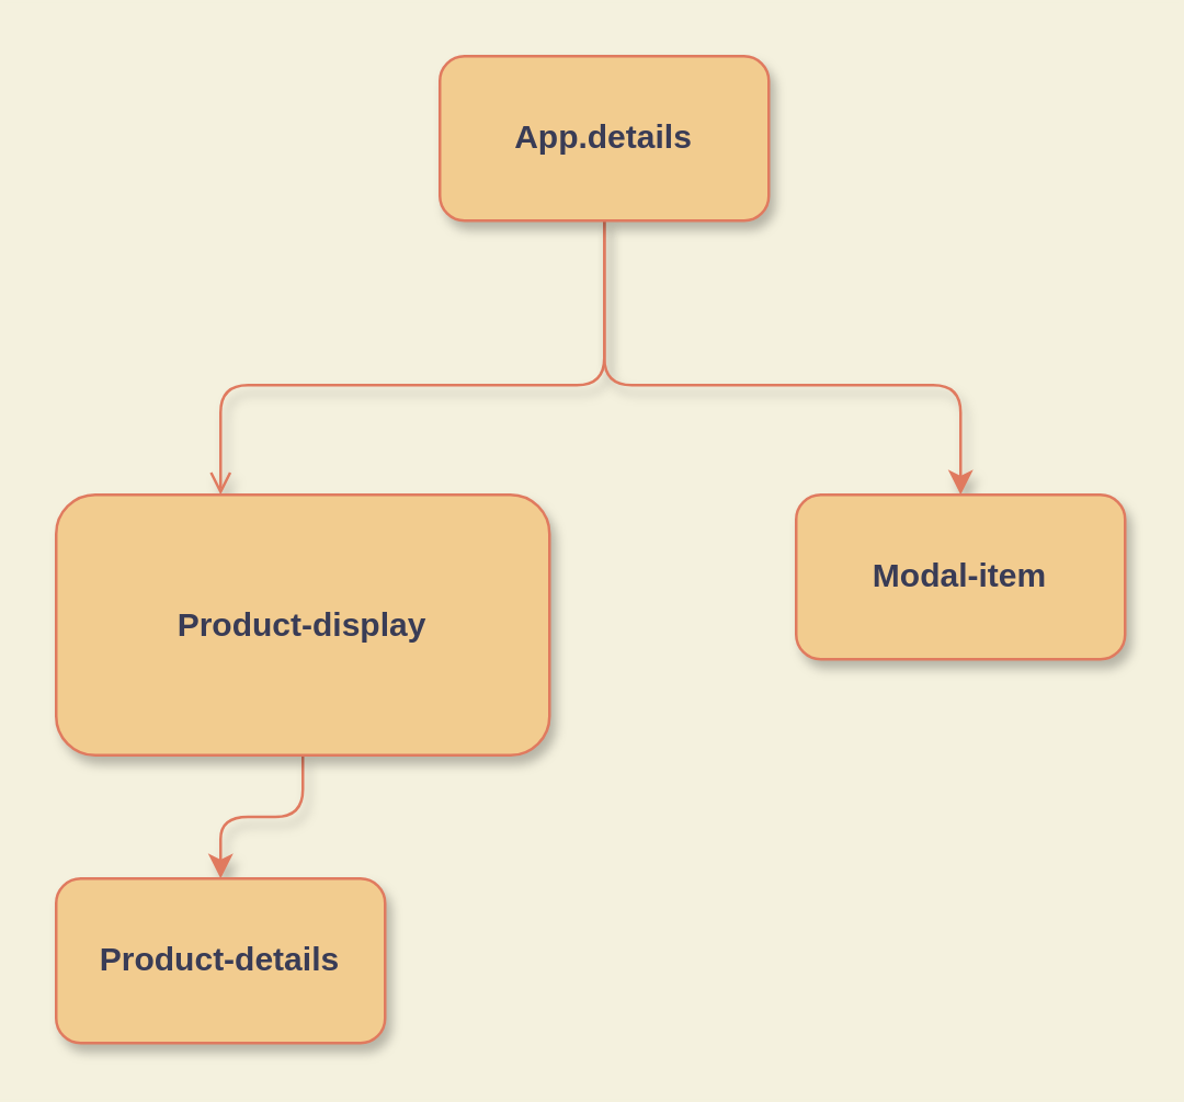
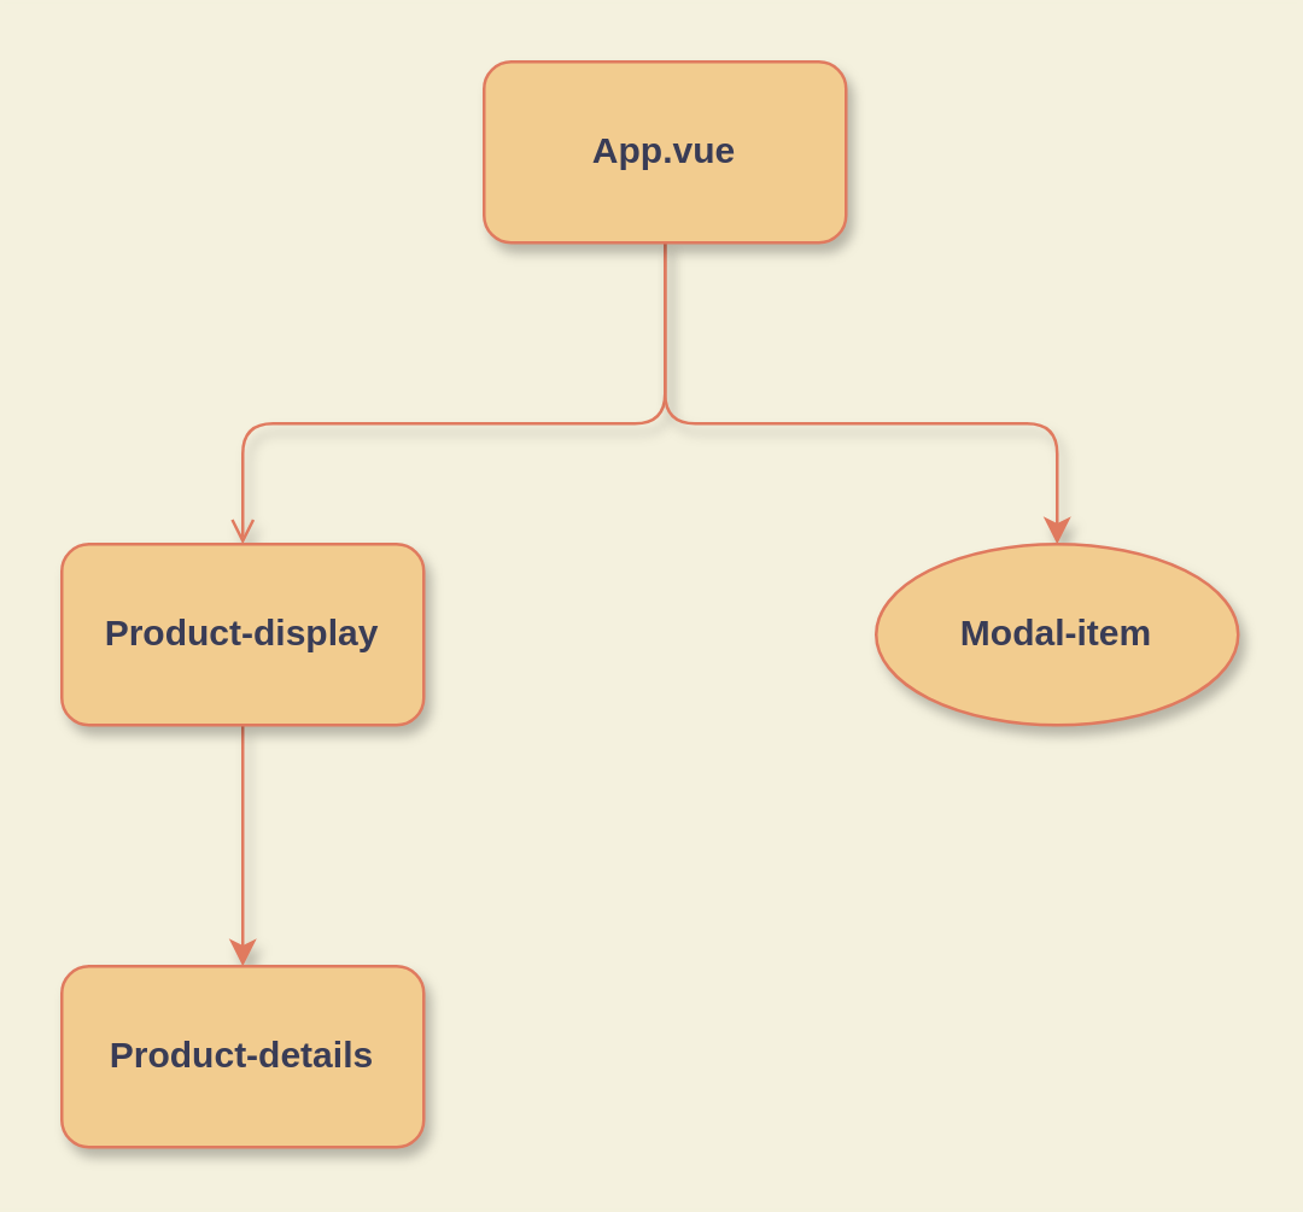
- <mxCell id="4" value="&lt;b&gt;App.details&lt;/b&gt;" style="rounded=1;whiteSpace=wrap;html=1;fillColor=#F2CC8F;strokeColor=#E07A5F;fontColor=#393C56;shadow=1;sketch=0;" vertex="1" parent="1"><mxGeometry x="160" y="20" width="120" height="60" as="geometry" /></mxCell>
+ <mxCell id="4" value="&lt;b&gt;App.vue&lt;/b&gt;" style="rounded=1;whiteSpace=wrap;html=1;fillColor=#F2CC8F;strokeColor=#E07A5F;fontColor=#393C56;shadow=1;sketch=0;" vertex="1" parent="1"><mxGeometry x="160" y="20" width="120" height="60" as="geometry" /></mxCell>
- <mxCell id="7" value="&lt;b&gt;Modal-item&lt;/b&gt;" style="rounded=1;whiteSpace=wrap;html=1;fillColor=#F2CC8F;strokeColor=#E07A5F;fontColor=#393C56;shadow=1;sketch=0;" vertex="1" parent="1"><mxGeometry x="290" y="180" width="120" height="60" as="geometry" /></mxCell>
+ <mxCell id="7" value="&lt;b&gt;Modal-item&lt;/b&gt;" style="ellipse;whiteSpace=wrap;html=1;fillColor=#F2CC8F;strokeColor=#E07A5F;fontColor=#393C56;shadow=1;sketch=0;" vertex="1" parent="1"><mxGeometry x="290" y="180" width="120" height="60" as="geometry" /></mxCell>
- <mxCell id="6" value="&lt;b&gt;Product-display&lt;/b&gt;" style="rounded=1;whiteSpace=wrap;html=1;fillColor=#F2CC8F;strokeColor=#E07A5F;fontColor=#393C56;shadow=1;sketch=0;" vertex="1" parent="1"><mxGeometry x="20" y="180" width="180" height="95" as="geometry" /></mxCell>
+ <mxCell id="6" value="&lt;b&gt;Product-display&lt;/b&gt;" style="rounded=1;whiteSpace=wrap;html=1;fillColor=#F2CC8F;strokeColor=#E07A5F;fontColor=#393C56;shadow=1;sketch=0;" vertex="1" parent="1"><mxGeometry x="20" y="180" width="120" height="60" as="geometry" /></mxCell>
